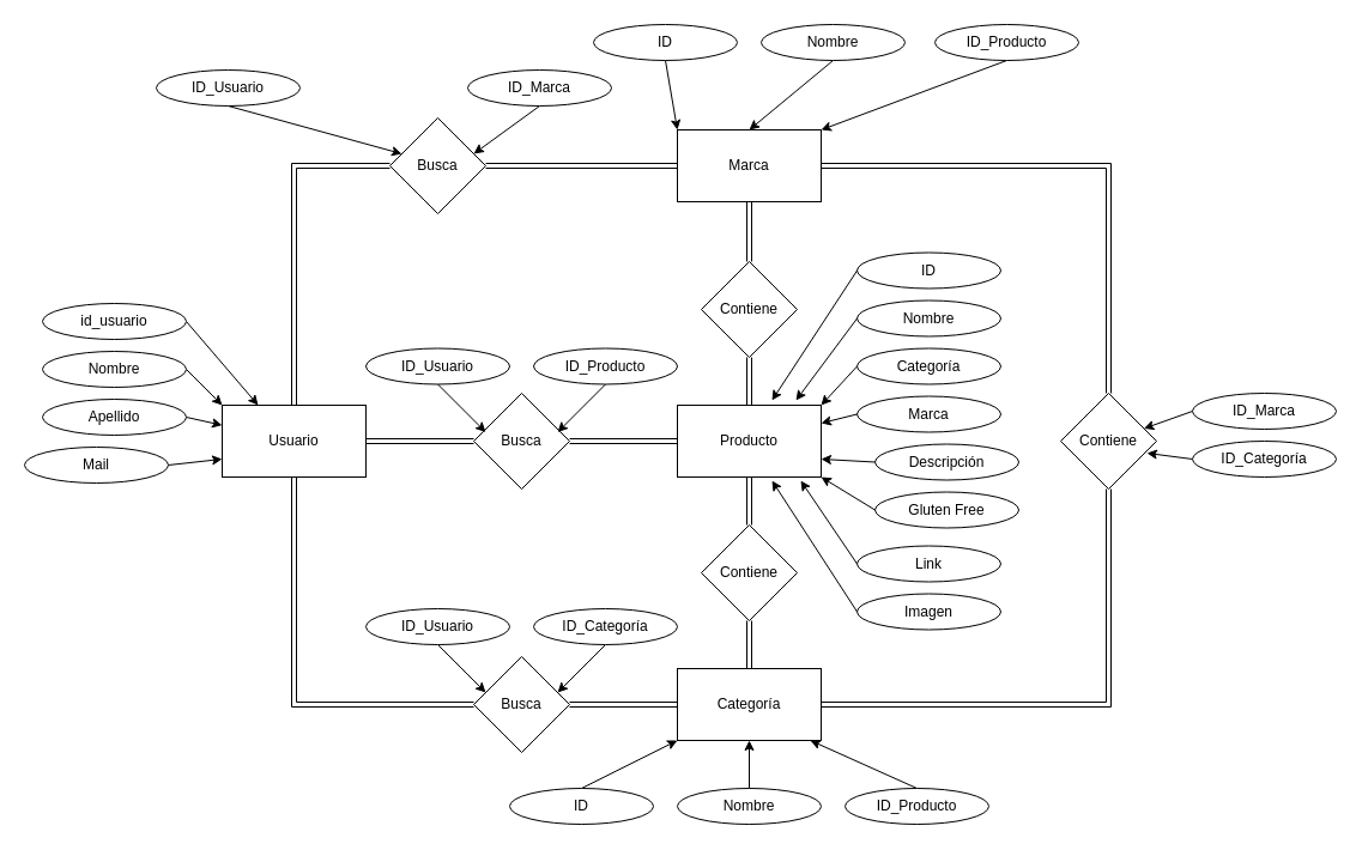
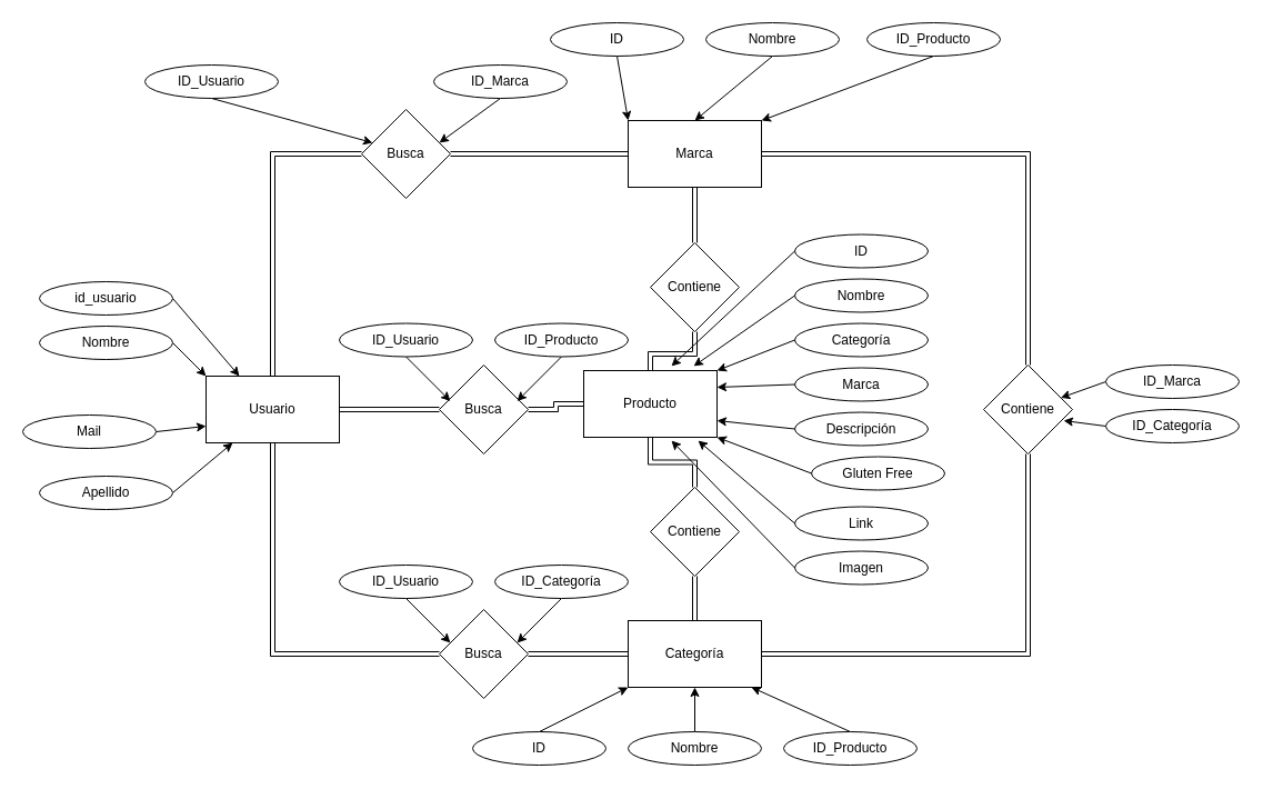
- <mxCell id="29" value="Apellido" style="ellipse;whiteSpace=wrap;html=1;" parent="1" vertex="1"><mxGeometry x="35" y="333" width="120" height="30" as="geometry" /></mxCell>
+ <mxCell id="29" value="Apellido" style="ellipse;whiteSpace=wrap;html=1;" parent="1" vertex="1"><mxGeometry x="35" y="428" width="120" height="30" as="geometry" /></mxCell>
- <mxCell id="10" value="Producto" style="rounded=0;whiteSpace=wrap;html=1;" parent="1" vertex="1"><mxGeometry x="565" y="338" width="120" height="60" as="geometry" /></mxCell>
+ <mxCell id="10" value="Producto" style="rounded=0;whiteSpace=wrap;html=1;" parent="1" vertex="1"><mxGeometry x="525" y="333" width="120" height="60" as="geometry" /></mxCell>
- <mxCell id="49" value="Descripción" style="ellipse;whiteSpace=wrap;html=1;" parent="1" vertex="1"><mxGeometry x="730" y="370.5" width="120" height="30" as="geometry" /></mxCell>
+ <mxCell id="49" value="Descripción" style="ellipse;whiteSpace=wrap;html=1;" parent="1" vertex="1"><mxGeometry x="715" y="370.5" width="120" height="30" as="geometry" /></mxCell>
